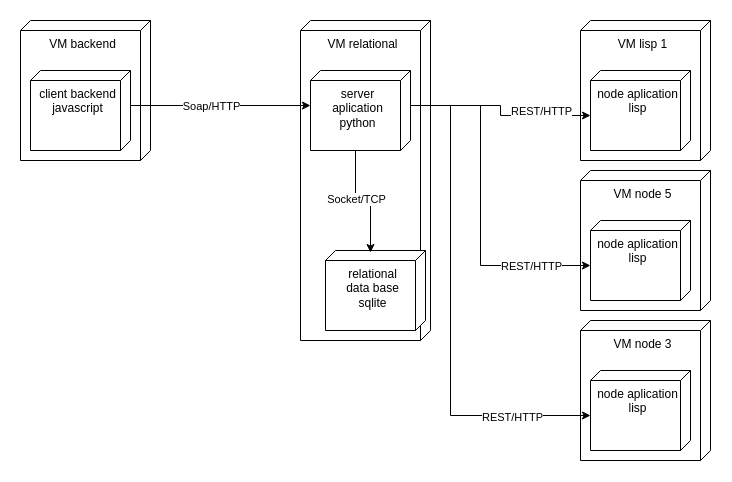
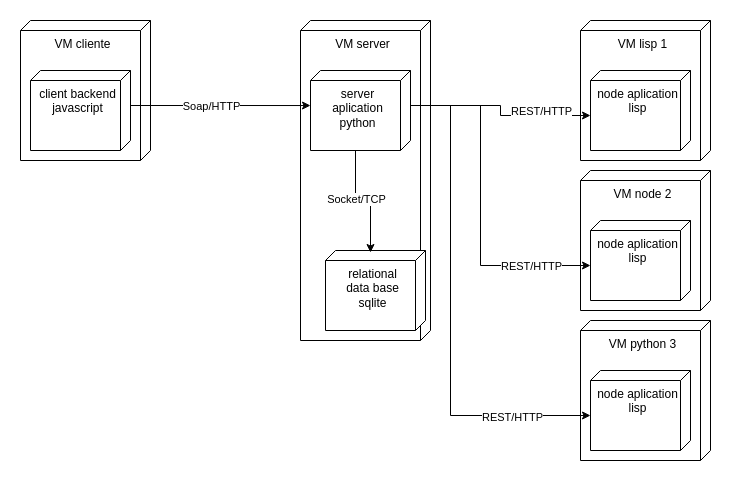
- <mxCell id="2" value="VM backend" style="verticalAlign=top;align=center;shape=cube;size=10;direction=south;fontStyle=0;html=1;boundedLbl=1;spacingLeft=5;whiteSpace=wrap;" vertex="1" parent="1"><mxGeometry x="20" y="20" width="130" height="140" as="geometry" /></mxCell>
+ <mxCell id="2" value="VM cliente" style="verticalAlign=top;align=center;shape=cube;size=10;direction=south;fontStyle=0;html=1;boundedLbl=1;spacingLeft=5;whiteSpace=wrap;" vertex="1" parent="1"><mxGeometry x="20" y="20" width="130" height="140" as="geometry" /></mxCell>
- <mxCell id="4" value="VM relational" style="verticalAlign=top;align=center;shape=cube;size=10;direction=south;fontStyle=0;html=1;boundedLbl=1;spacingLeft=5;whiteSpace=wrap;" vertex="1" parent="1"><mxGeometry x="300" y="20" width="130" height="320" as="geometry" /></mxCell>
+ <mxCell id="4" value="VM server" style="verticalAlign=top;align=center;shape=cube;size=10;direction=south;fontStyle=0;html=1;boundedLbl=1;spacingLeft=5;whiteSpace=wrap;" vertex="1" parent="1"><mxGeometry x="300" y="20" width="130" height="320" as="geometry" /></mxCell>
- <mxCell id="11" value="VM node 5" style="verticalAlign=top;align=center;shape=cube;size=10;direction=south;fontStyle=0;html=1;boundedLbl=1;spacingLeft=5;whiteSpace=wrap;" vertex="1" parent="1"><mxGeometry x="580" y="170" width="130" height="140" as="geometry" /></mxCell>
+ <mxCell id="11" value="VM node 2" style="verticalAlign=top;align=center;shape=cube;size=10;direction=south;fontStyle=0;html=1;boundedLbl=1;spacingLeft=5;whiteSpace=wrap;" vertex="1" parent="1"><mxGeometry x="580" y="170" width="130" height="140" as="geometry" /></mxCell>
- <mxCell id="13" value="VM node 3" style="verticalAlign=top;align=center;shape=cube;size=10;direction=south;fontStyle=0;html=1;boundedLbl=1;spacingLeft=5;whiteSpace=wrap;" vertex="1" parent="1"><mxGeometry x="580" y="320" width="130" height="140" as="geometry" /></mxCell>
+ <mxCell id="13" value="VM python 3" style="verticalAlign=top;align=center;shape=cube;size=10;direction=south;fontStyle=0;html=1;boundedLbl=1;spacingLeft=5;whiteSpace=wrap;" vertex="1" parent="1"><mxGeometry x="580" y="320" width="130" height="140" as="geometry" /></mxCell>
